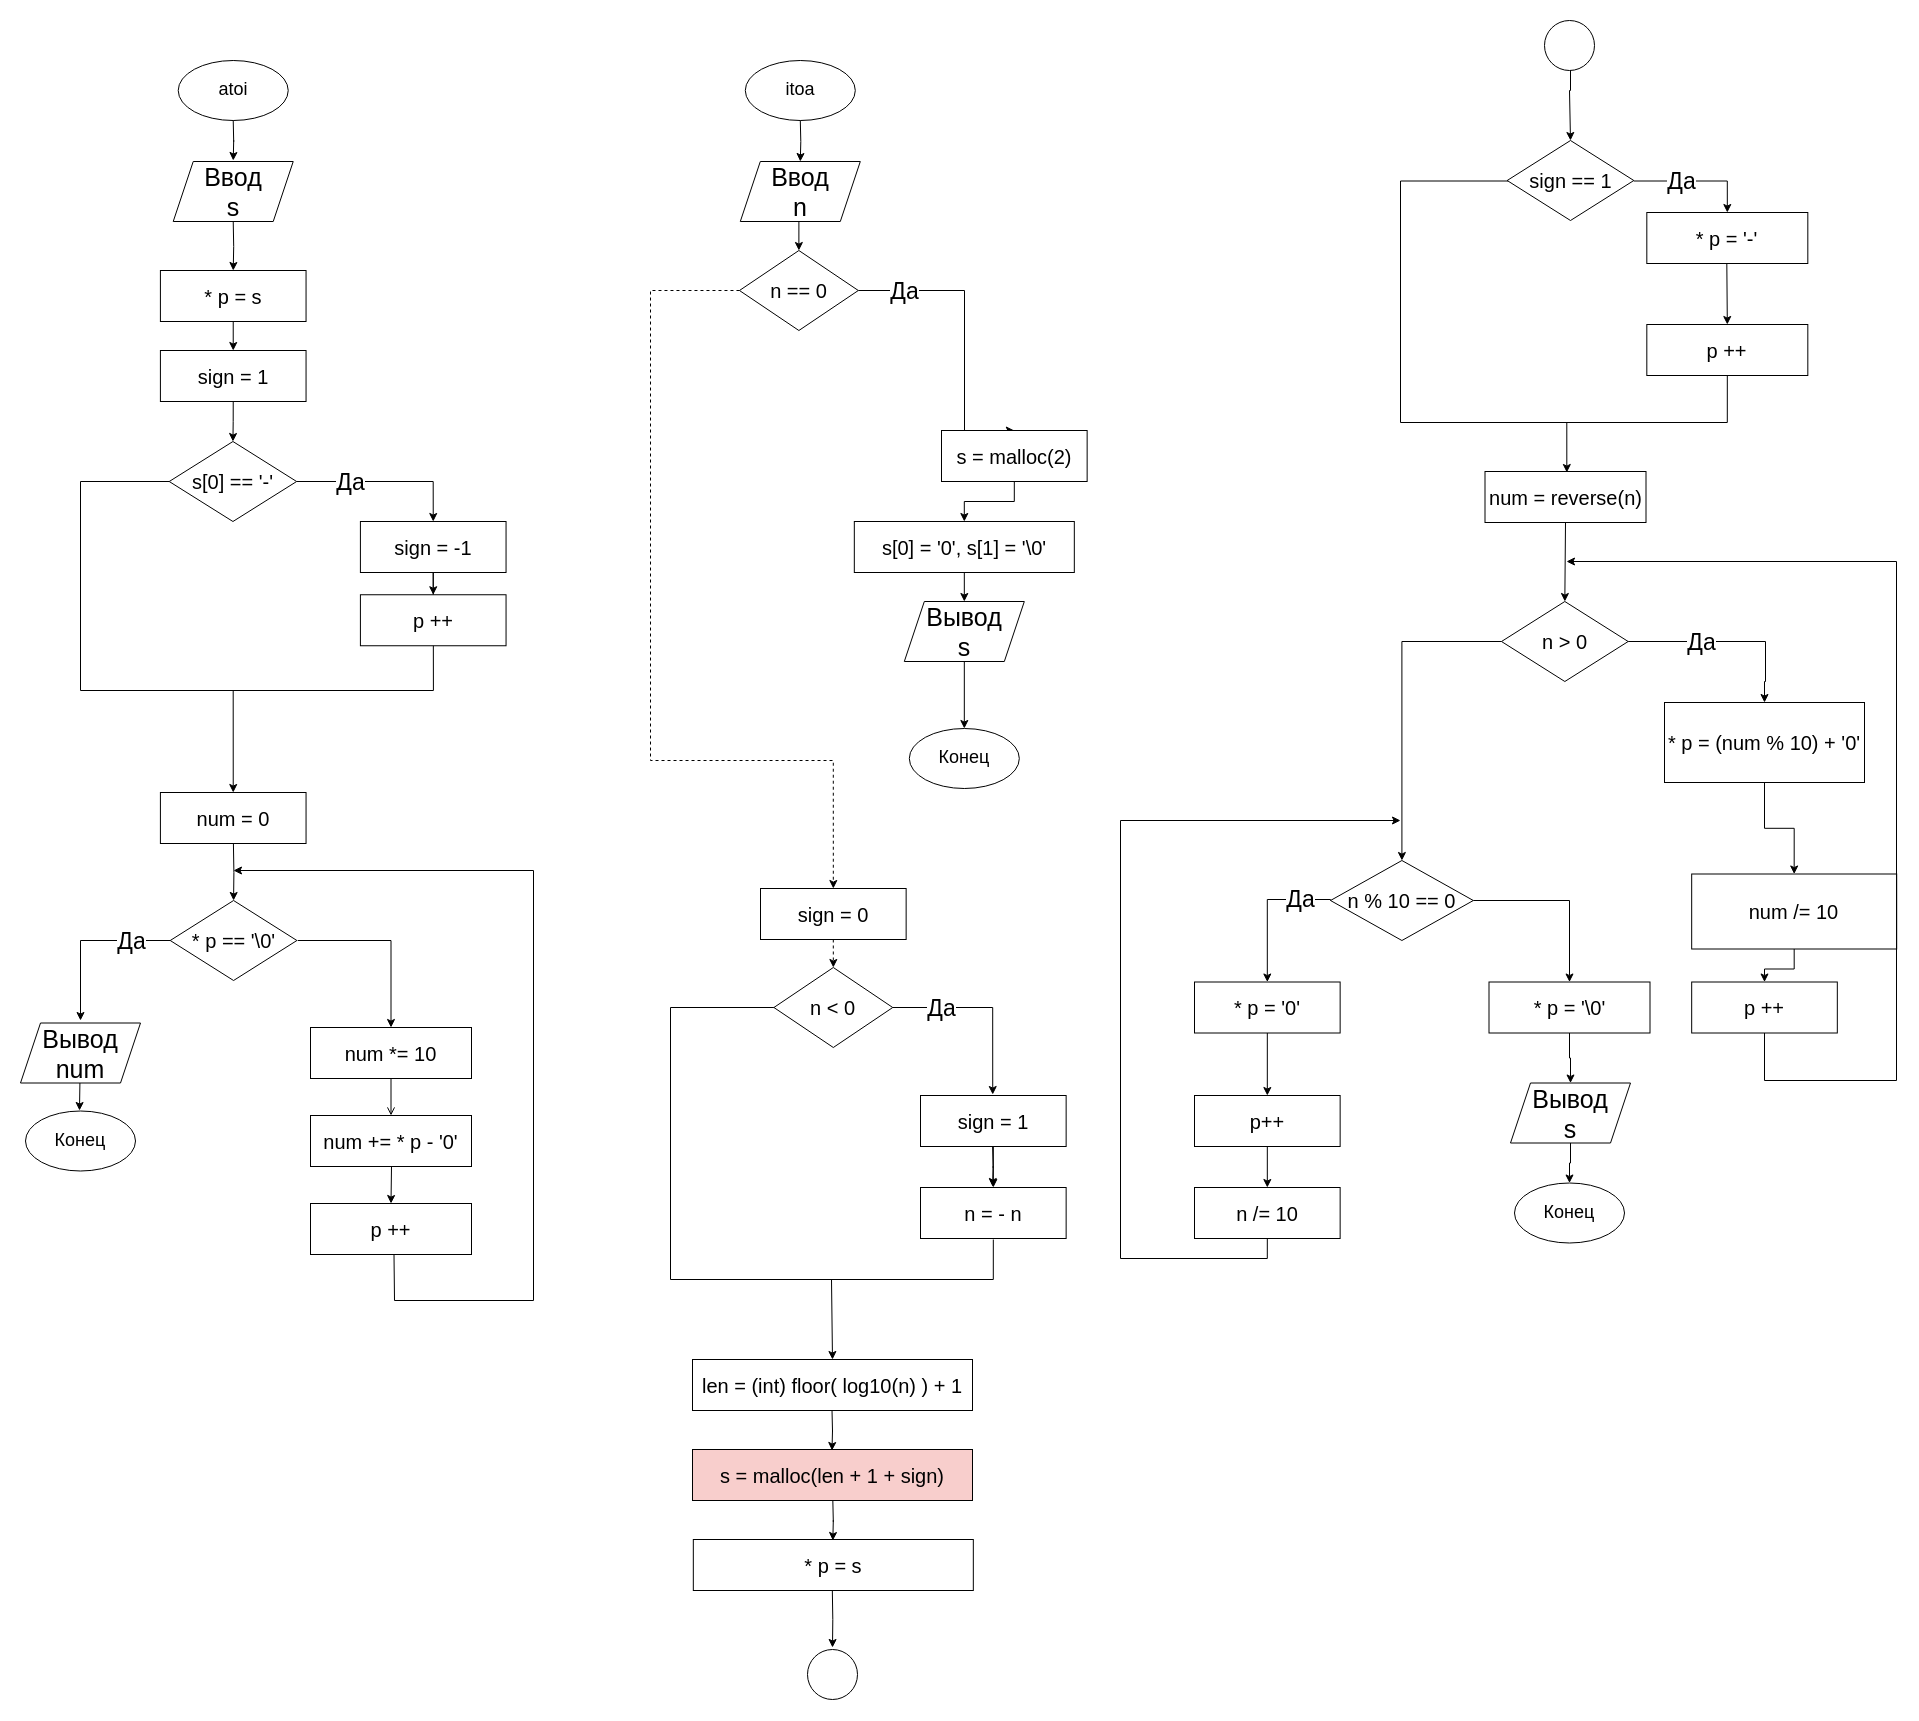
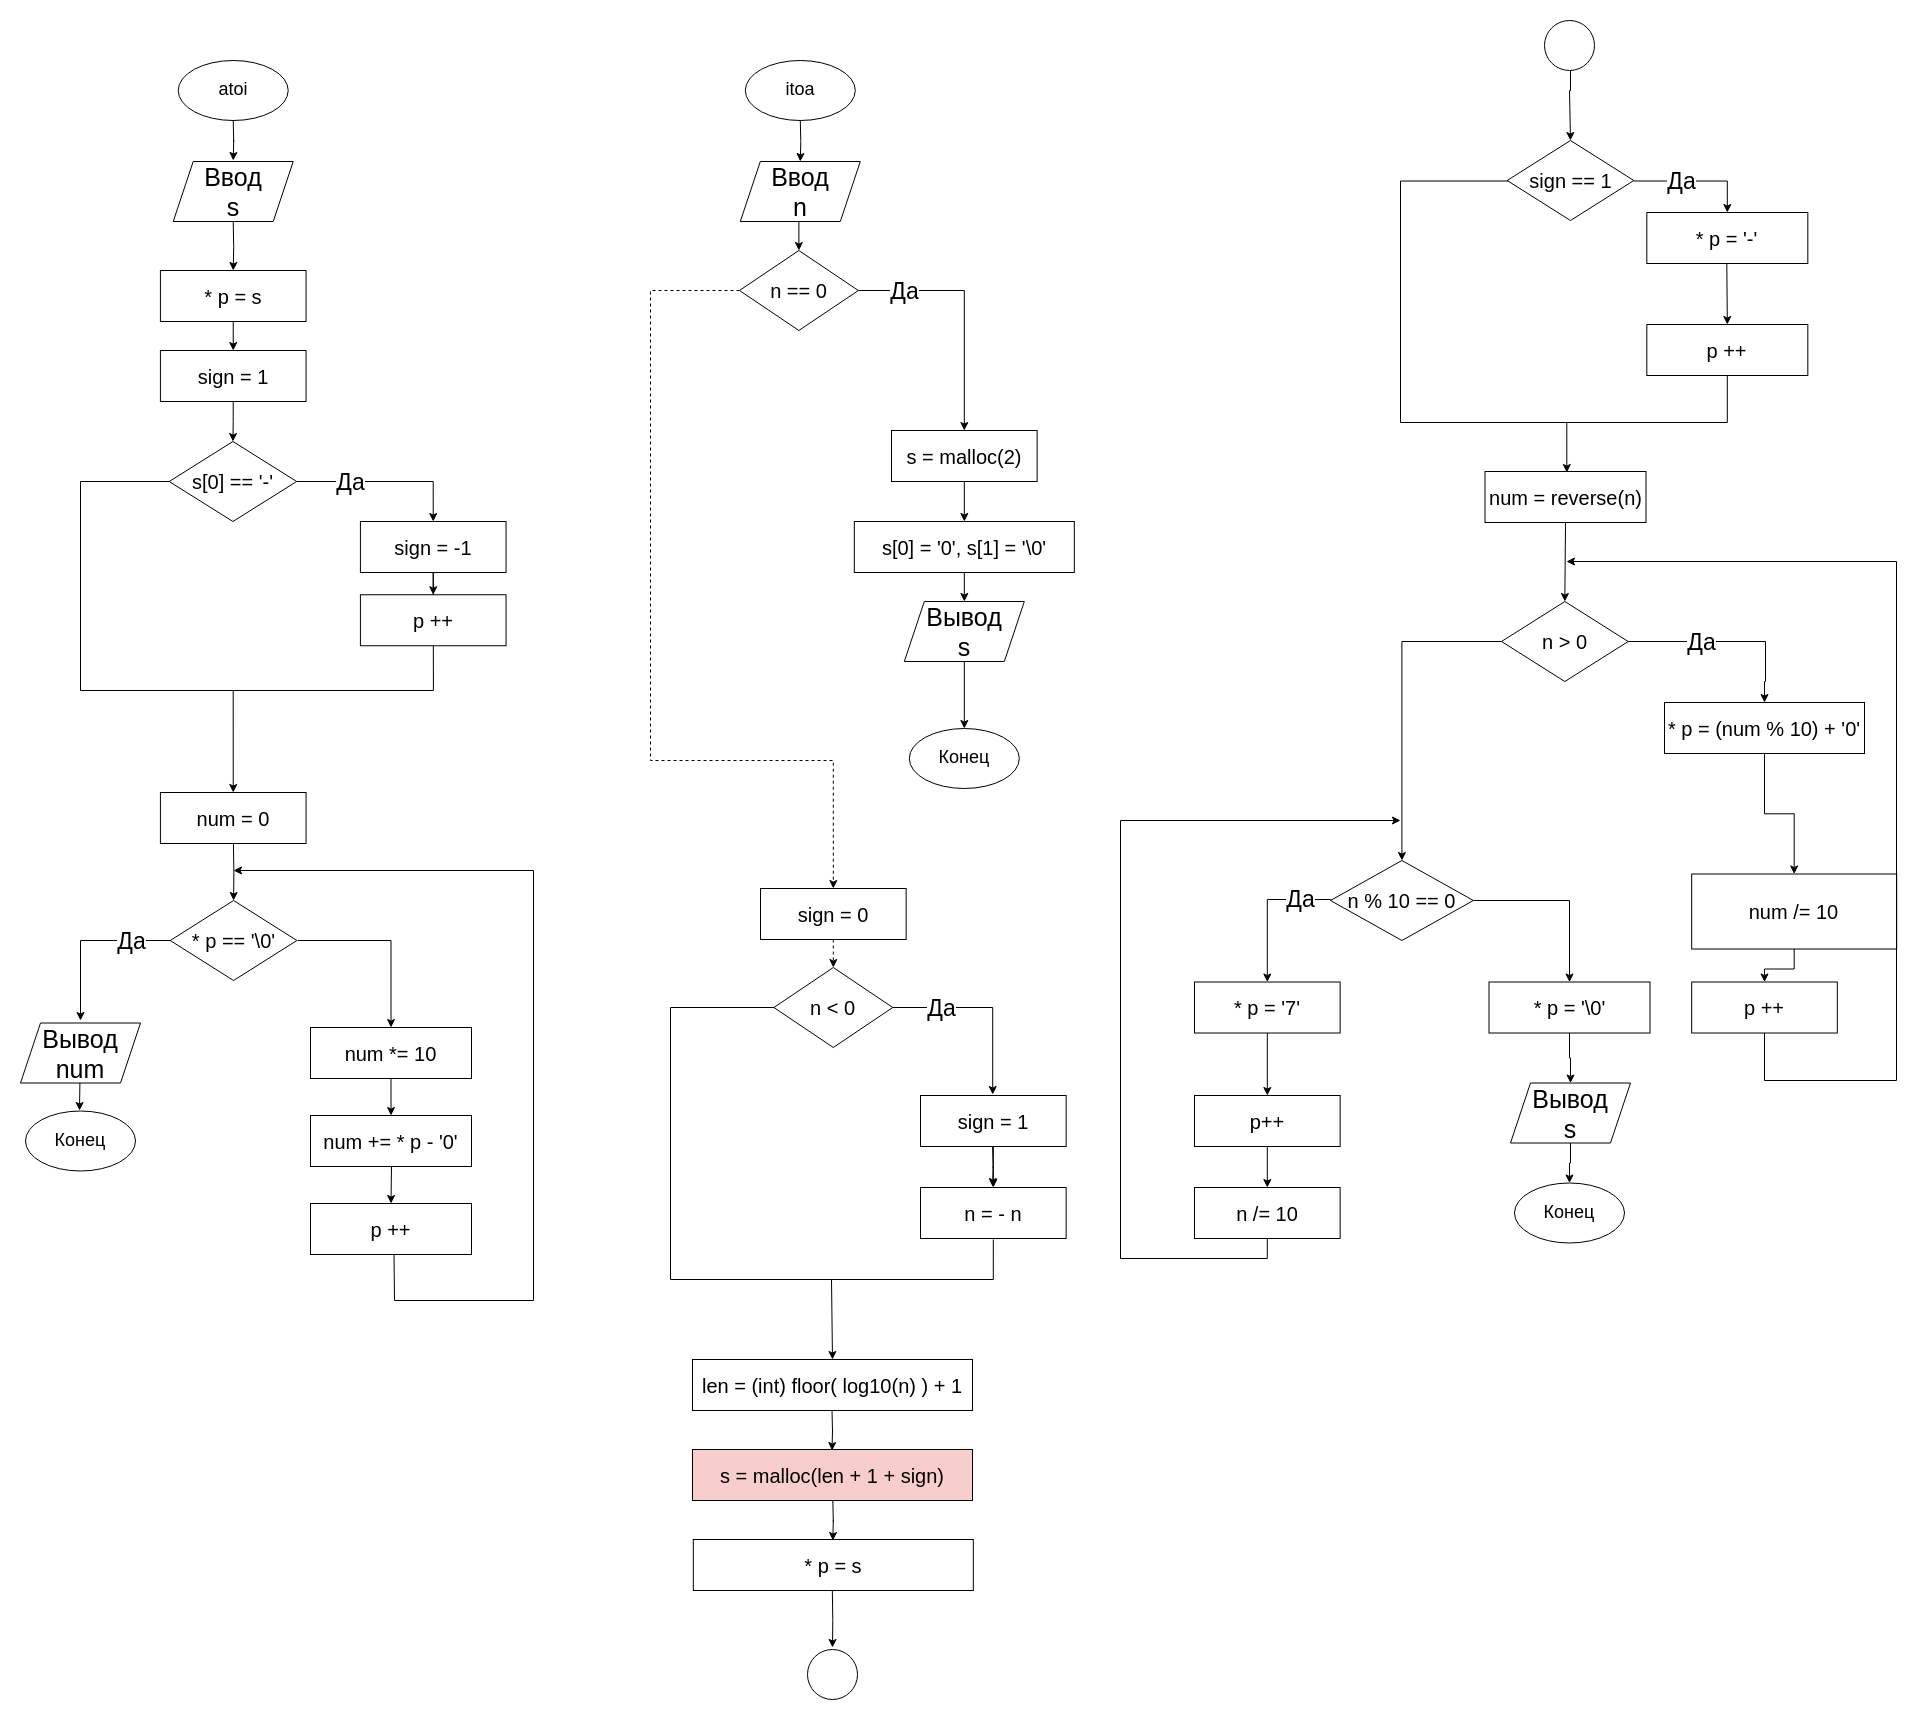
- <mxCell id="80" value="s = malloc(2)" style="rounded=0;whiteSpace=wrap;html=1;fontSize=20;" parent="1" vertex="1"><mxGeometry x="941" y="430" width="145.64" height="51" as="geometry" /></mxCell>
+ <mxCell id="80" value="s = malloc(2)" style="rounded=0;whiteSpace=wrap;html=1;fontSize=20;" parent="1" vertex="1"><mxGeometry x="891" y="430" width="145.64" height="51" as="geometry" /></mxCell>
- <mxCell id="57" value="* p = (num % 10) + '0'" style="rounded=0;whiteSpace=wrap;html=1;fontSize=20;" parent="1" vertex="1"><mxGeometry x="1664" y="702" width="200" height="80" as="geometry" /></mxCell>
+ <mxCell id="57" value="* p = (num % 10) + '0'" style="rounded=0;whiteSpace=wrap;html=1;fontSize=20;" parent="1" vertex="1"><mxGeometry x="1664" y="702" width="200" height="51" as="geometry" /></mxCell>
- <mxCell id="91" value="* p = '0'" style="rounded=0;whiteSpace=wrap;html=1;fontSize=20;" vertex="1" parent="1"><mxGeometry x="1194" y="981.5" width="145.64" height="51" as="geometry" /></mxCell>
+ <mxCell id="91" value="* p = '7'" style="rounded=0;whiteSpace=wrap;html=1;fontSize=20;" vertex="1" parent="1"><mxGeometry x="1194" y="981.5" width="145.64" height="51" as="geometry" /></mxCell>
- <mxCell id="25" value="" style="edgeStyle=orthogonalEdgeStyle;rounded=0;orthogonalLoop=1;jettySize=auto;html=1;entryX=0.5;entryY=0;entryDx=0;entryDy=0;exitX=0.5;exitY=1;exitDx=0;exitDy=0;endArrow=open;" parent="1" source="23" target="24" edge="1"><mxGeometry relative="1" as="geometry"><mxPoint x="389.91" y="1100" as="sourcePoint" /><mxPoint x="390" y="1157" as="targetPoint" /></mxGeometry></mxCell>
+ <mxCell id="25" value="" style="edgeStyle=orthogonalEdgeStyle;rounded=0;orthogonalLoop=1;jettySize=auto;html=1;entryX=0.5;entryY=0;entryDx=0;entryDy=0;exitX=0.5;exitY=1;exitDx=0;exitDy=0;" parent="1" source="23" target="24" edge="1"><mxGeometry relative="1" as="geometry"><mxPoint x="389.91" y="1100" as="sourcePoint" /><mxPoint x="390" y="1157" as="targetPoint" /></mxGeometry></mxCell>
